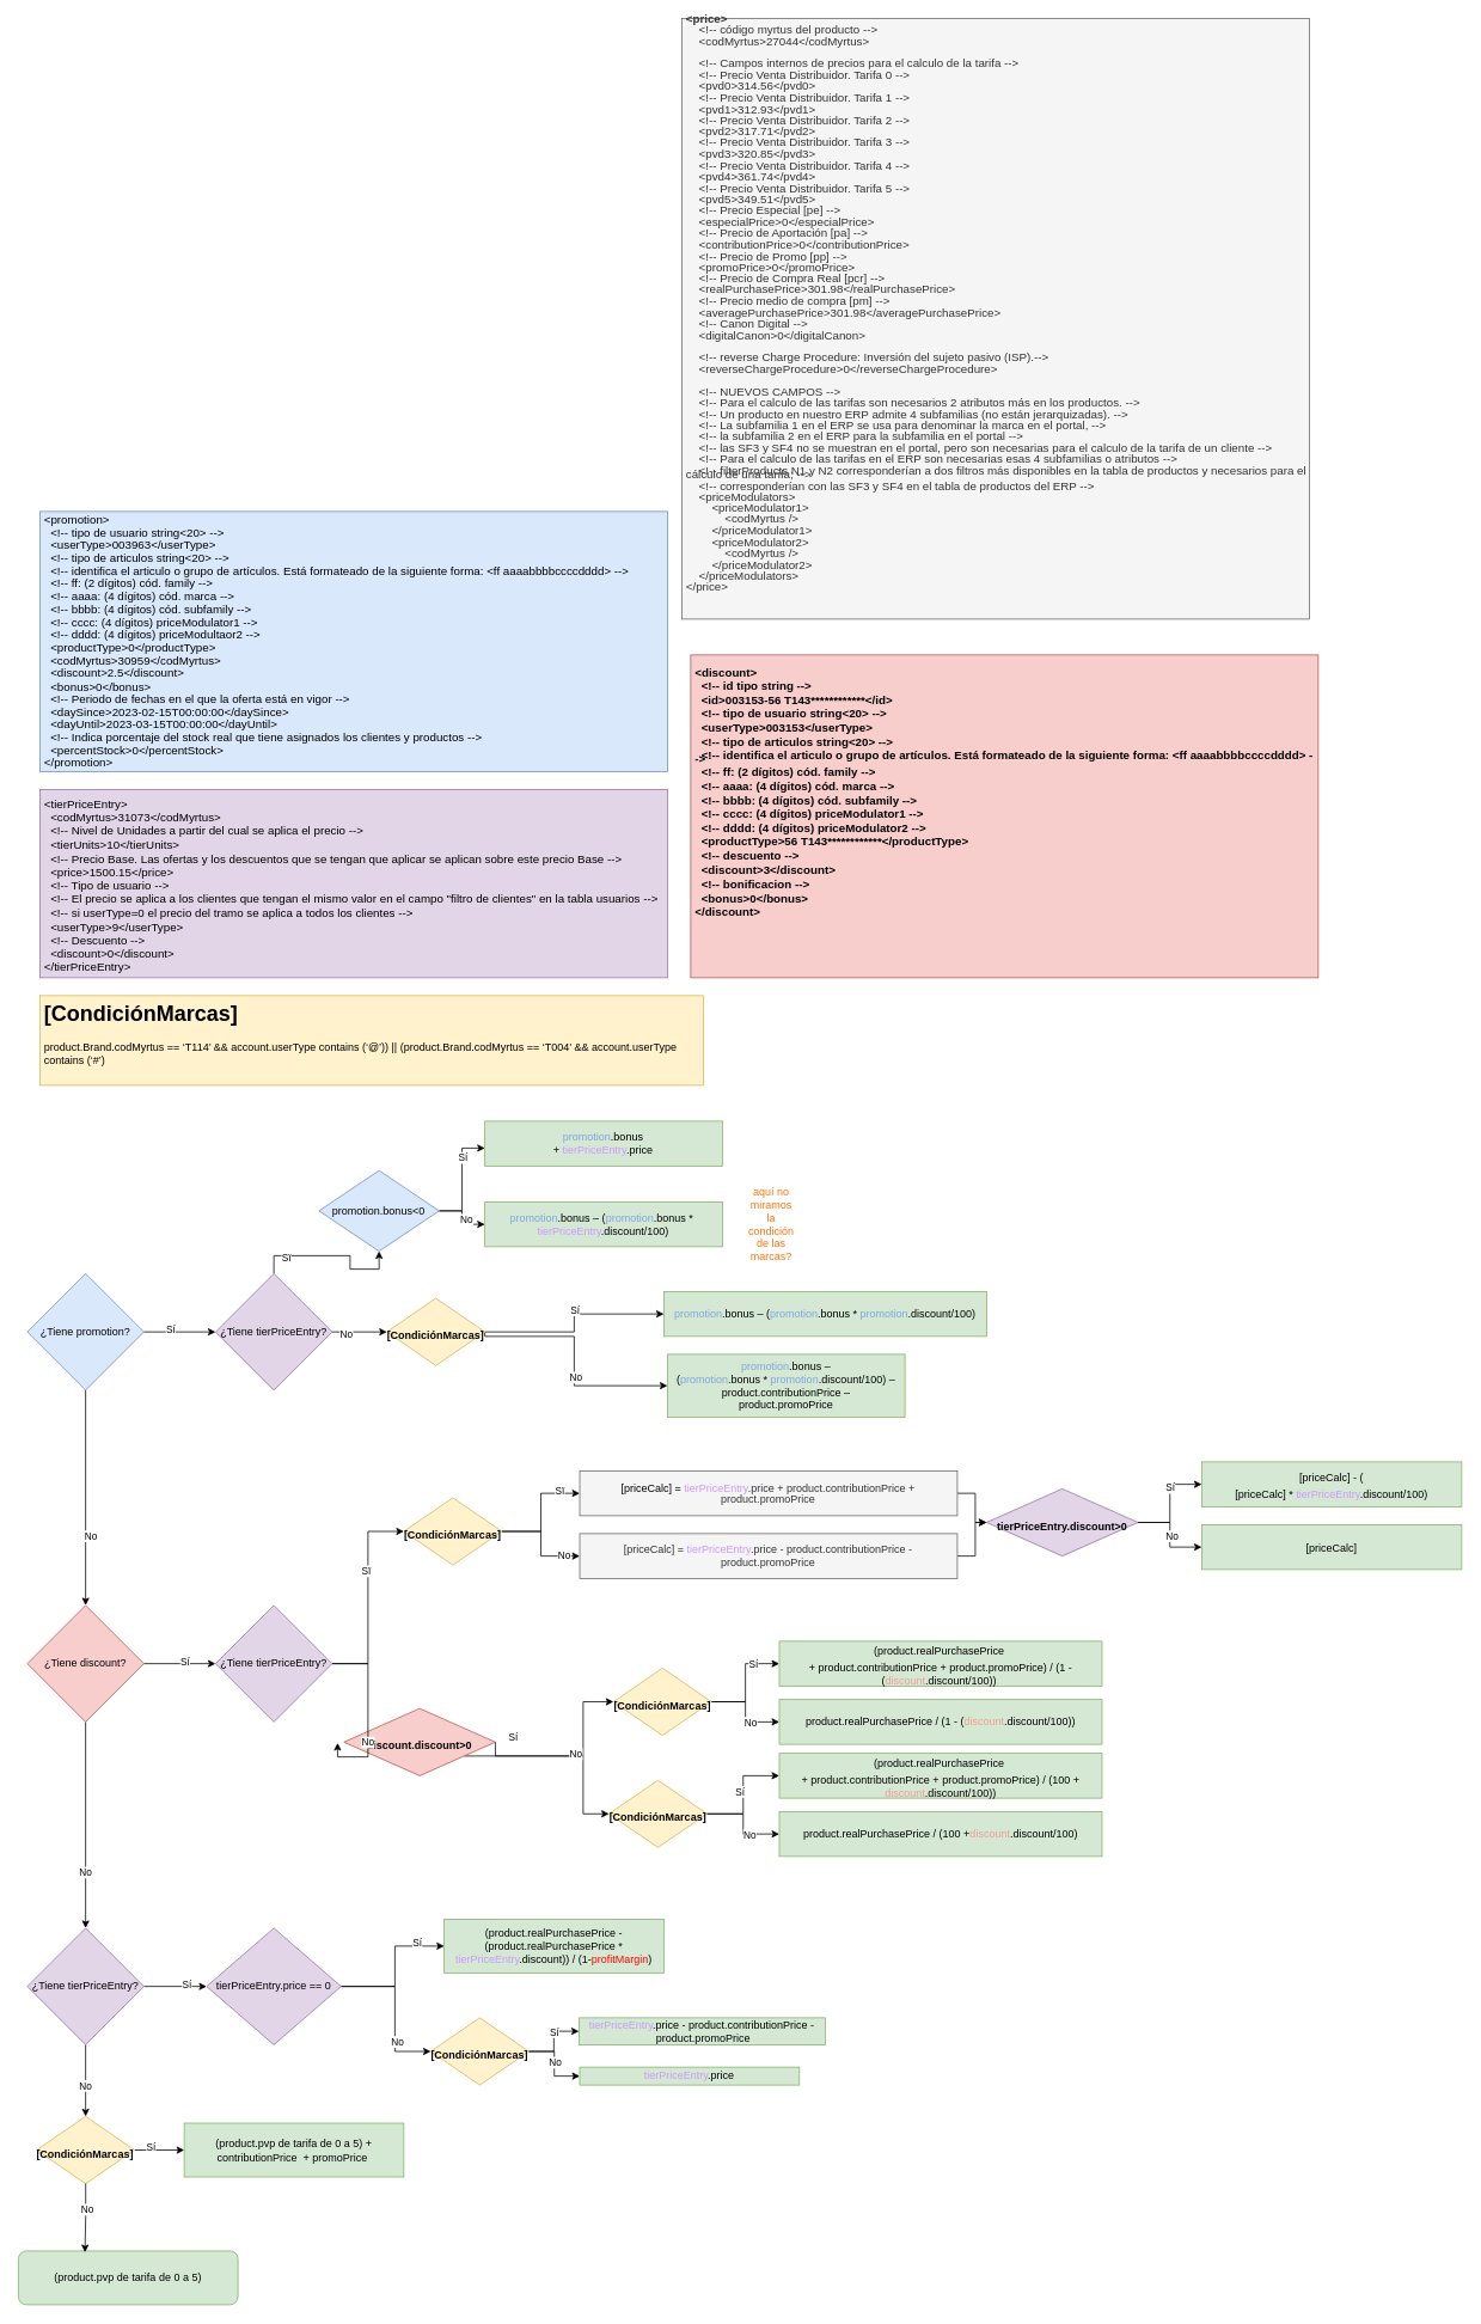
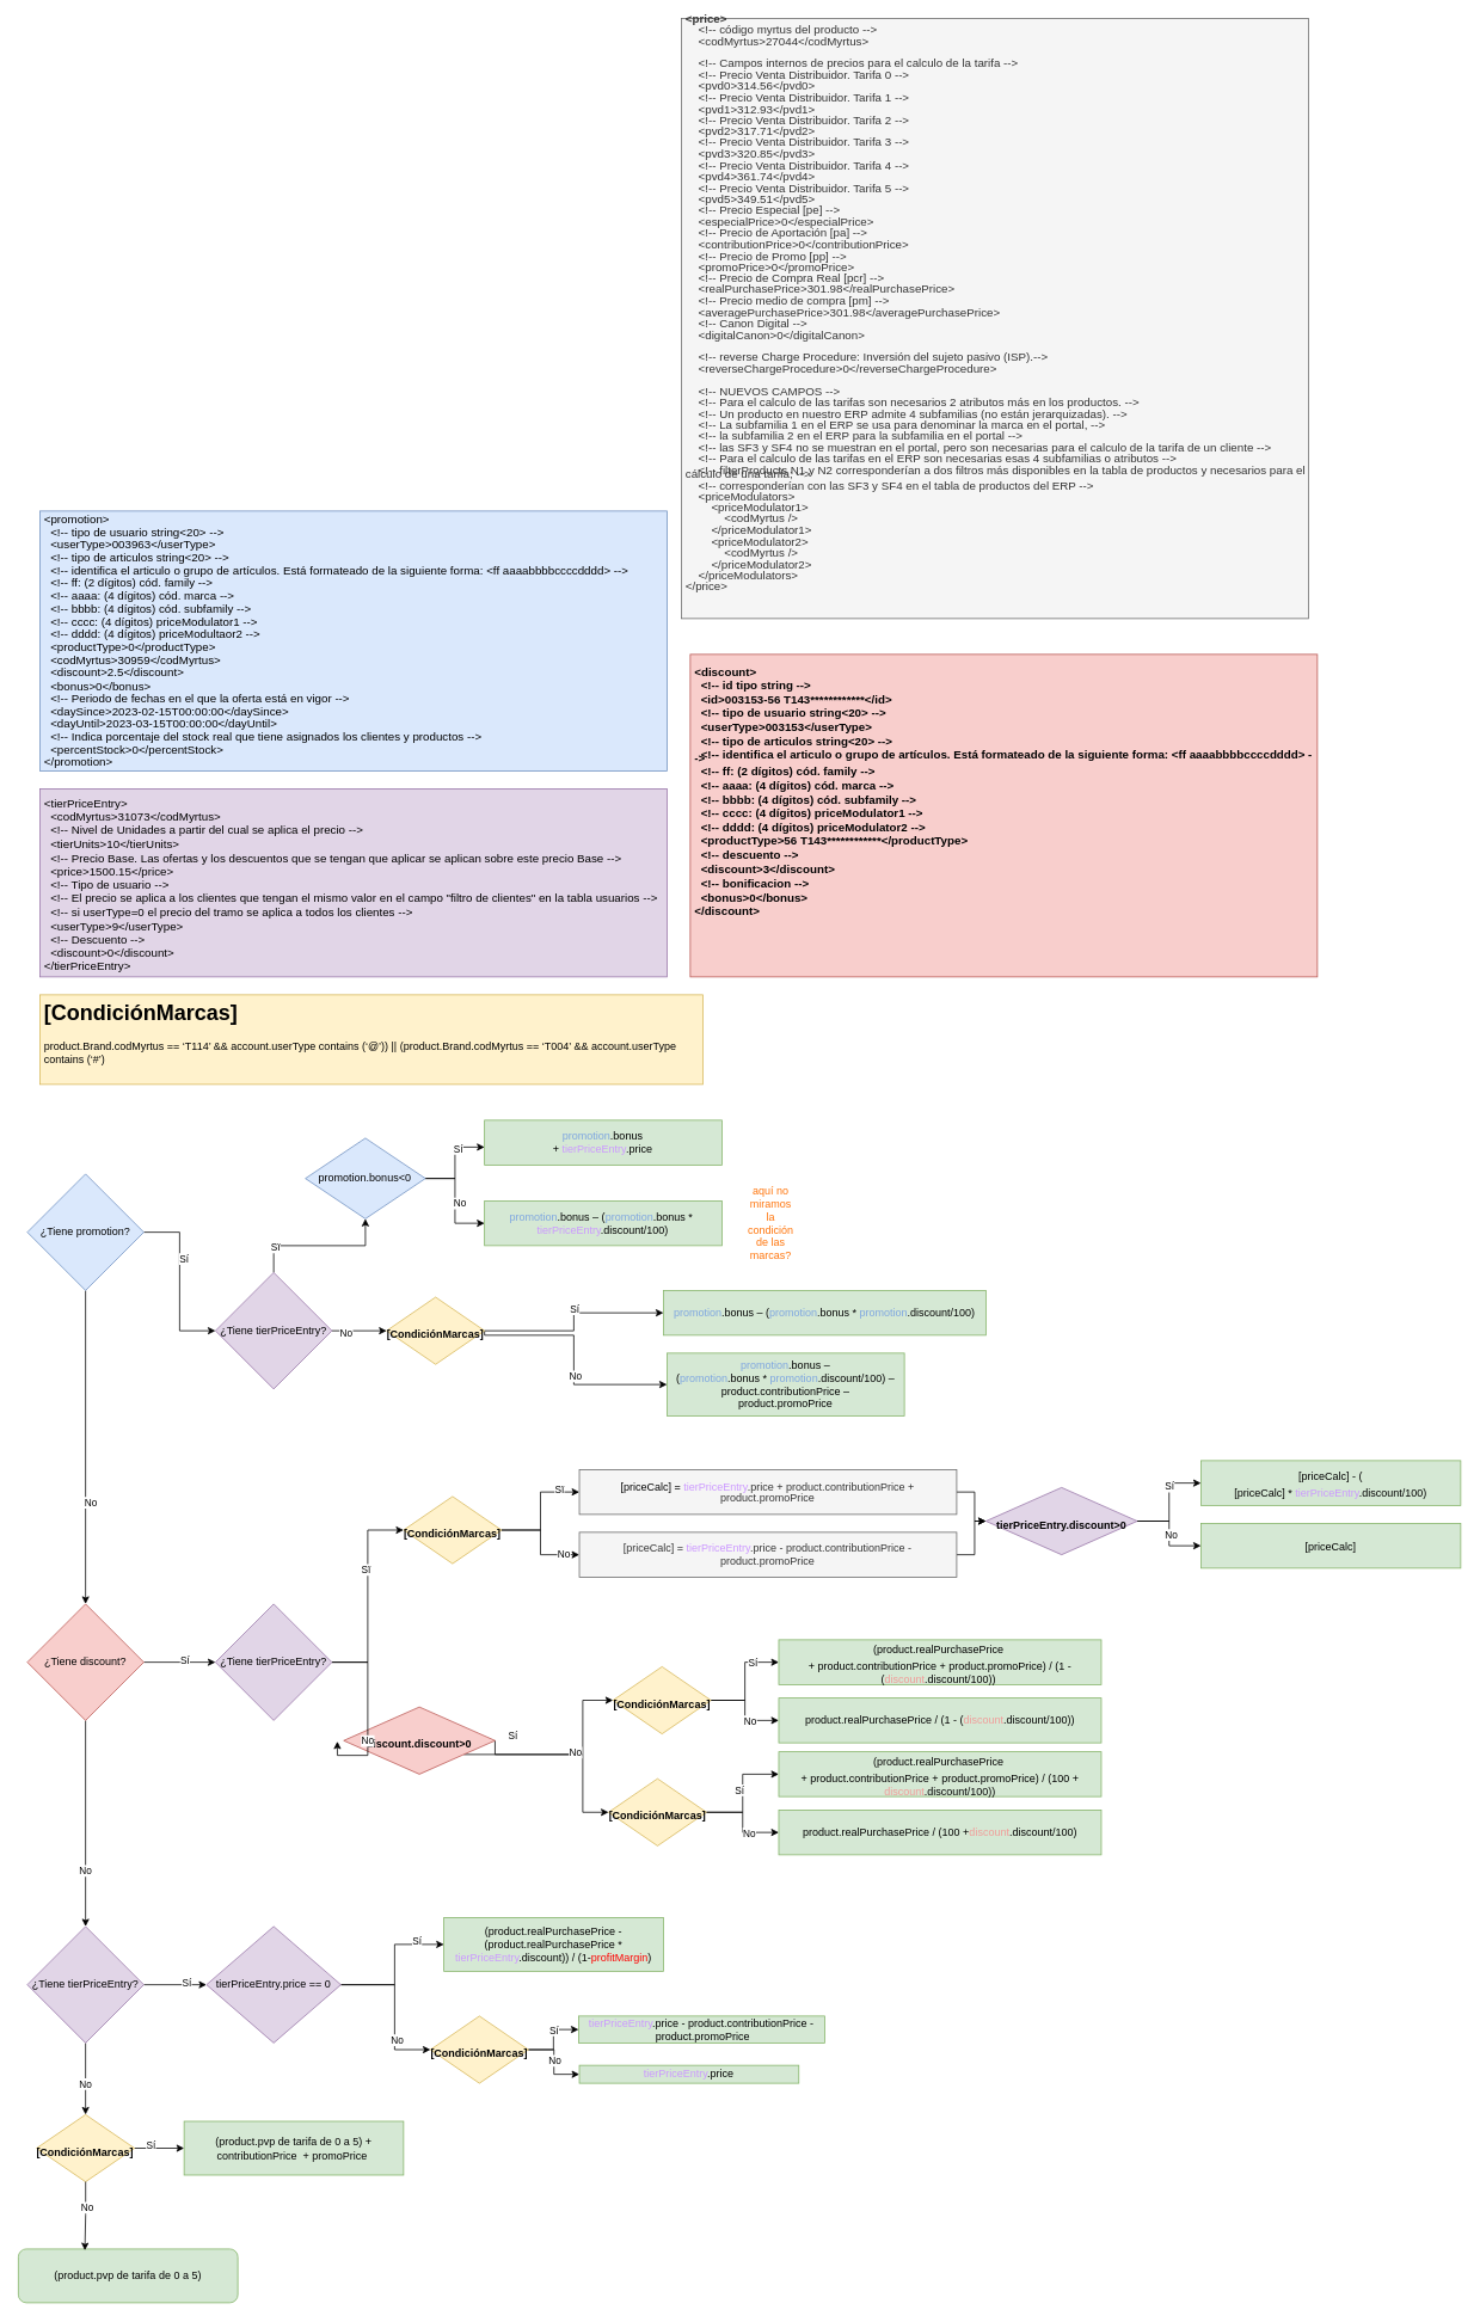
- <mxCell id="25" value="promotion.bonus&amp;lt;0" style="rhombus;whiteSpace=wrap;html=1;fillColor=#dae8fc;strokeColor=#6c8ebf;" parent="1" vertex="1"><mxGeometry x="355.36" y="1305" width="134" height="90" as="geometry" /></mxCell>
+ <mxCell id="25" value="promotion.bonus&amp;lt;0" style="rhombus;whiteSpace=wrap;html=1;fillColor=#dae8fc;strokeColor=#6c8ebf;" parent="1" vertex="1"><mxGeometry x="340.36" y="1270" width="134" height="90" as="geometry" /></mxCell>
- <mxCell id="7" value="¿Tiene promotion?" style="rhombus;whiteSpace=wrap;html=1;fillColor=#dae8fc;strokeColor=#6c8ebf;" parent="1" vertex="1"><mxGeometry x="30" y="1420" width="130" height="130" as="geometry" /></mxCell>
+ <mxCell id="7" value="¿Tiene promotion?" style="rhombus;whiteSpace=wrap;html=1;fillColor=#dae8fc;strokeColor=#6c8ebf;" parent="1" vertex="1"><mxGeometry x="30" y="1310" width="130" height="130" as="geometry" /></mxCell>
